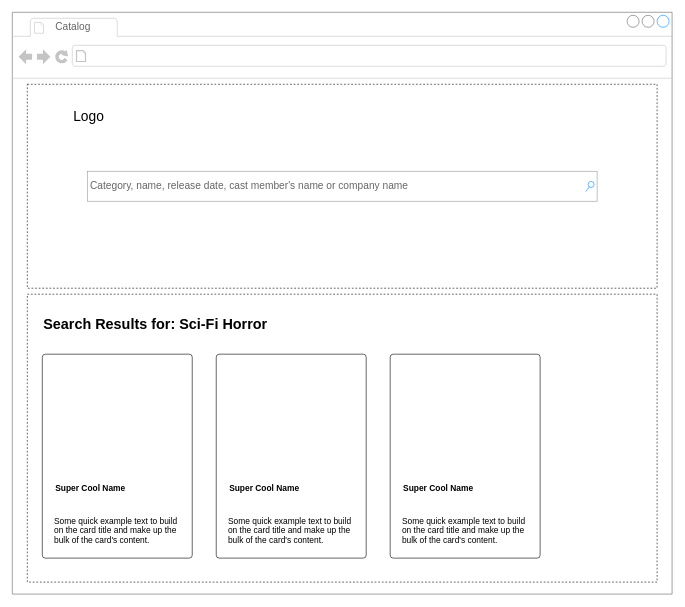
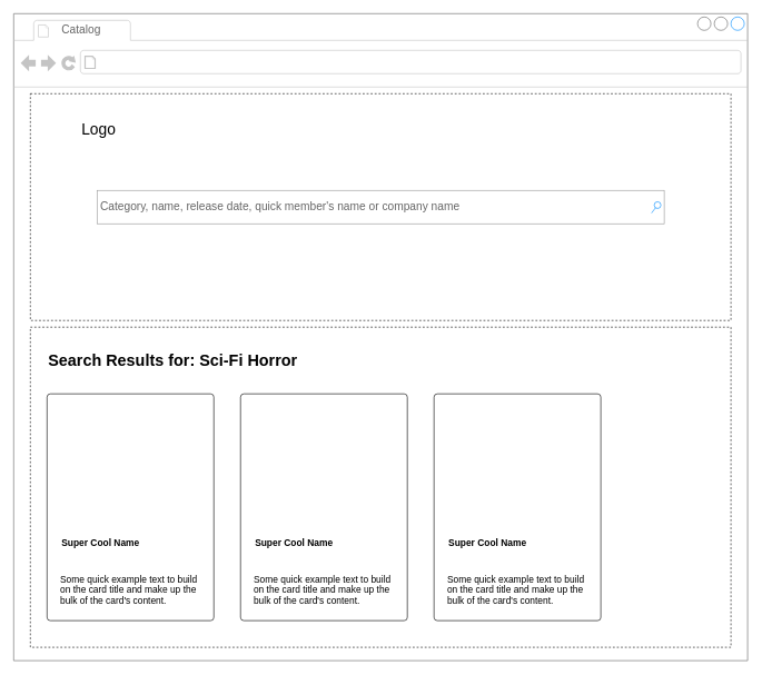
- <mxCell id="8" value="Category, name, release date, cast member's name or company name" style="strokeWidth=1;shadow=0;dashed=0;align=center;html=1;shape=mxgraph.mockup.forms.searchBox;strokeColor=#999999;mainText=;strokeColor2=#008cff;fontColor=#666666;fontSize=17;align=left;spacingLeft=3;" vertex="1" parent="2"><mxGeometry x="125" y="265" width="850" height="50" as="geometry" /></mxCell>
+ <mxCell id="8" value="Category, name, release date, quick member's name or company name" style="strokeWidth=1;shadow=0;dashed=0;align=center;html=1;shape=mxgraph.mockup.forms.searchBox;strokeColor=#999999;mainText=;strokeColor2=#008cff;fontColor=#666666;fontSize=17;align=left;spacingLeft=3;" vertex="1" parent="2"><mxGeometry x="125" y="265" width="850" height="50" as="geometry" /></mxCell>
